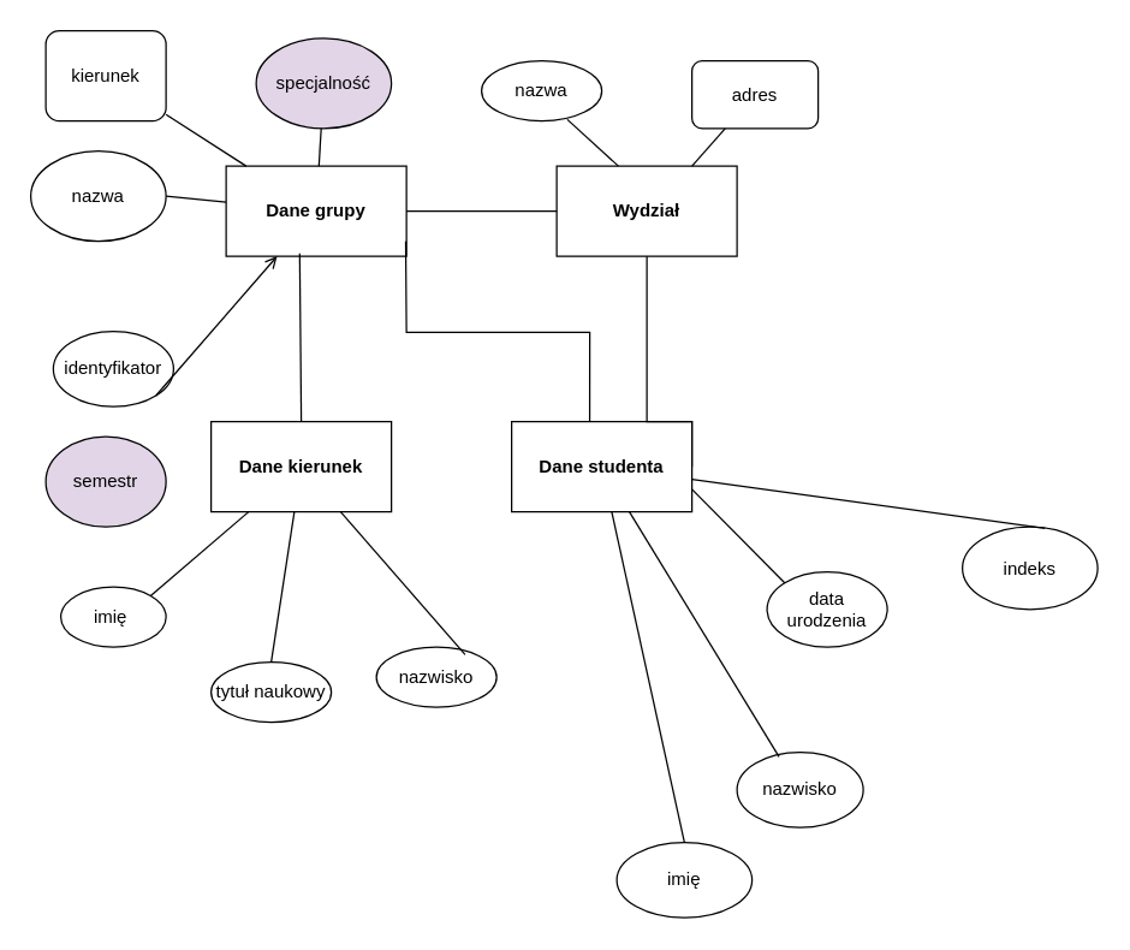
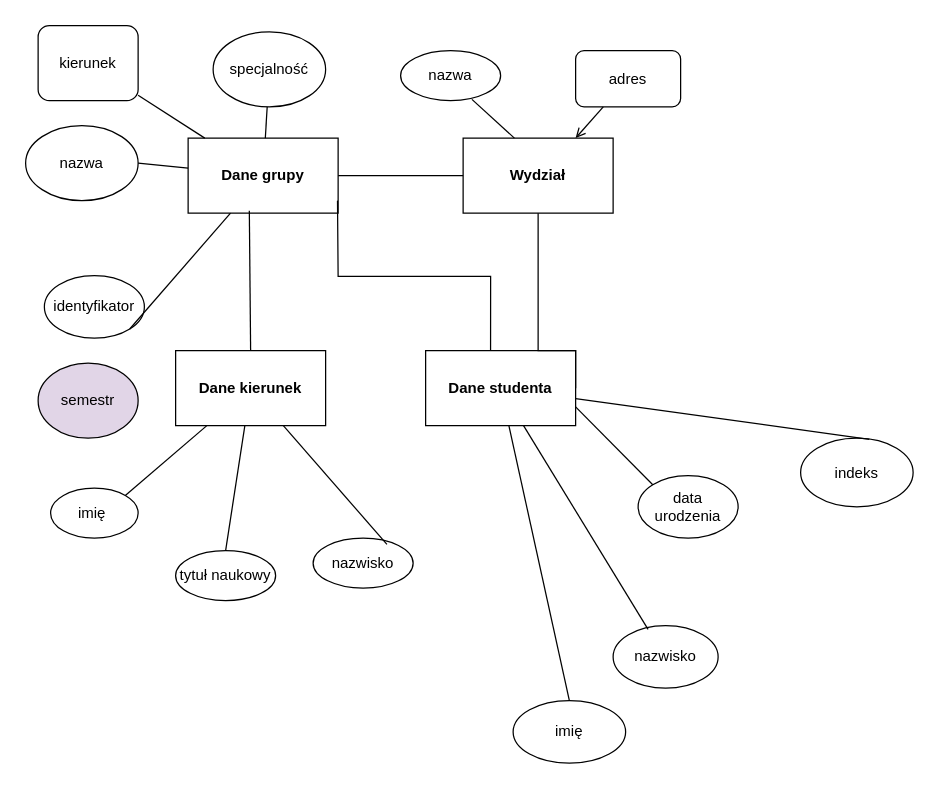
- <mxCell id="16" value="specjalność" style="ellipse;whiteSpace=wrap;html=1;fillColor=#e1d5e7;" vertex="1" parent="1"><mxGeometry x="170" y="25" width="90" height="60" as="geometry" /></mxCell>
+ <mxCell id="16" value="specjalność" style="ellipse;whiteSpace=wrap;html=1;" vertex="1" parent="1"><mxGeometry x="170" y="25" width="90" height="60" as="geometry" /></mxCell>
- <mxCell id="6" value="" style="endArrow=none;html=1;rounded=0;entryX=0.75;entryY=0;entryDx=0;entryDy=0;" edge="1" parent="1" source="5" target="2"><mxGeometry width="50" height="50" relative="1" as="geometry"><mxPoint x="410" y="420" as="sourcePoint" /><mxPoint x="460" y="370" as="targetPoint" /></mxGeometry></mxCell>
+ <mxCell id="6" value="" style="endArrow=open;html=1;rounded=0;entryX=0.75;entryY=0;entryDx=0;entryDy=0;" edge="1" parent="1" source="5" target="2"><mxGeometry width="50" height="50" relative="1" as="geometry"><mxPoint x="410" y="420" as="sourcePoint" /><mxPoint x="460" y="370" as="targetPoint" /></mxGeometry></mxCell>
- <mxCell id="19" value="" style="endArrow=open;html=1;rounded=0;exitX=1;exitY=1;exitDx=0;exitDy=0;" edge="1" parent="1" source="13" target="11"><mxGeometry width="50" height="50" relative="1" as="geometry"><mxPoint x="410" y="420" as="sourcePoint" /><mxPoint x="460" y="370" as="targetPoint" /></mxGeometry></mxCell>
+ <mxCell id="19" value="" style="endArrow=none;html=1;rounded=0;exitX=1;exitY=1;exitDx=0;exitDy=0;" edge="1" parent="1" source="13" target="11"><mxGeometry width="50" height="50" relative="1" as="geometry"><mxPoint x="410" y="420" as="sourcePoint" /><mxPoint x="460" y="370" as="targetPoint" /></mxGeometry></mxCell>
